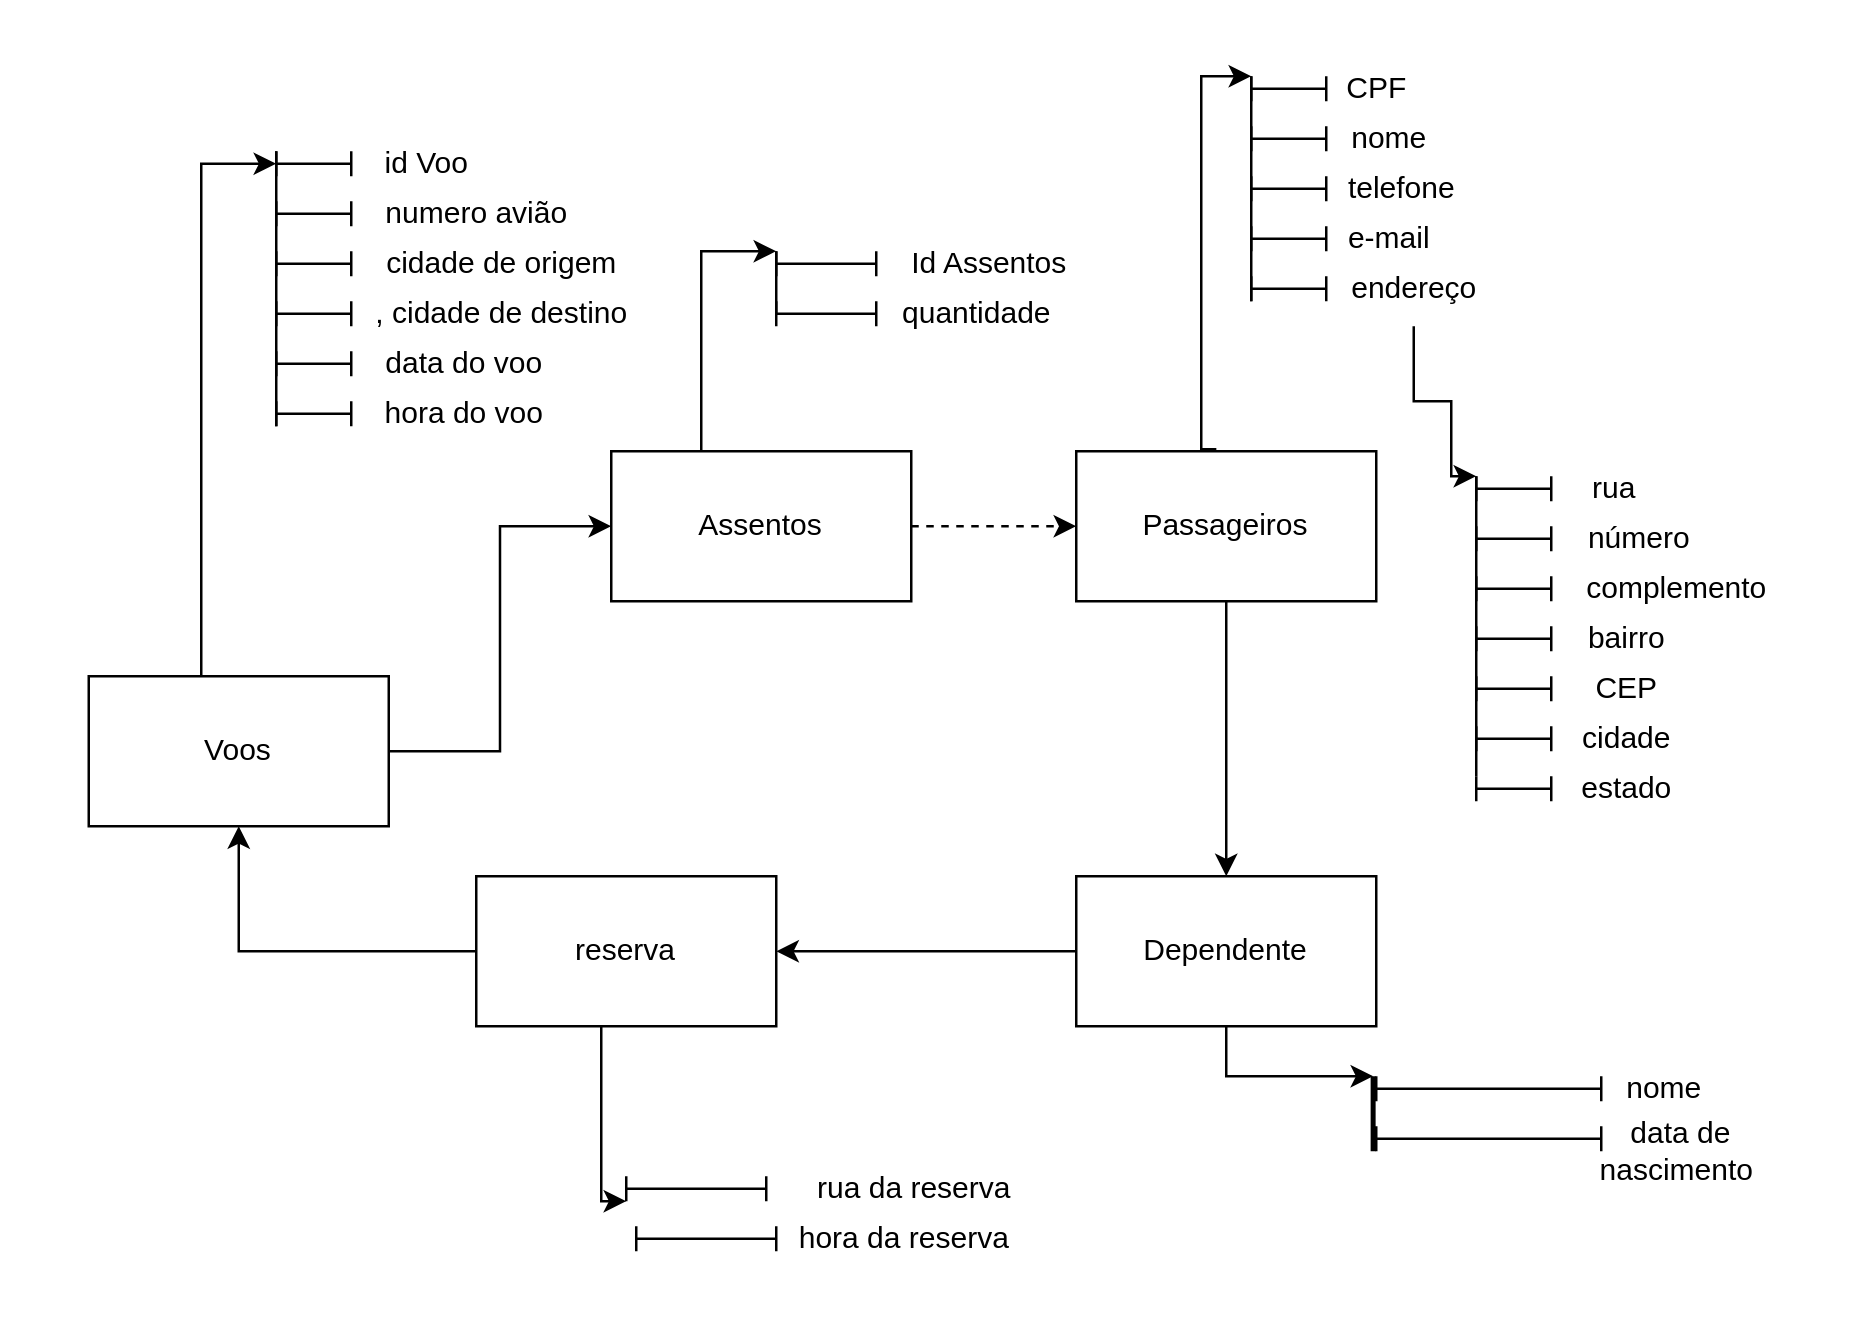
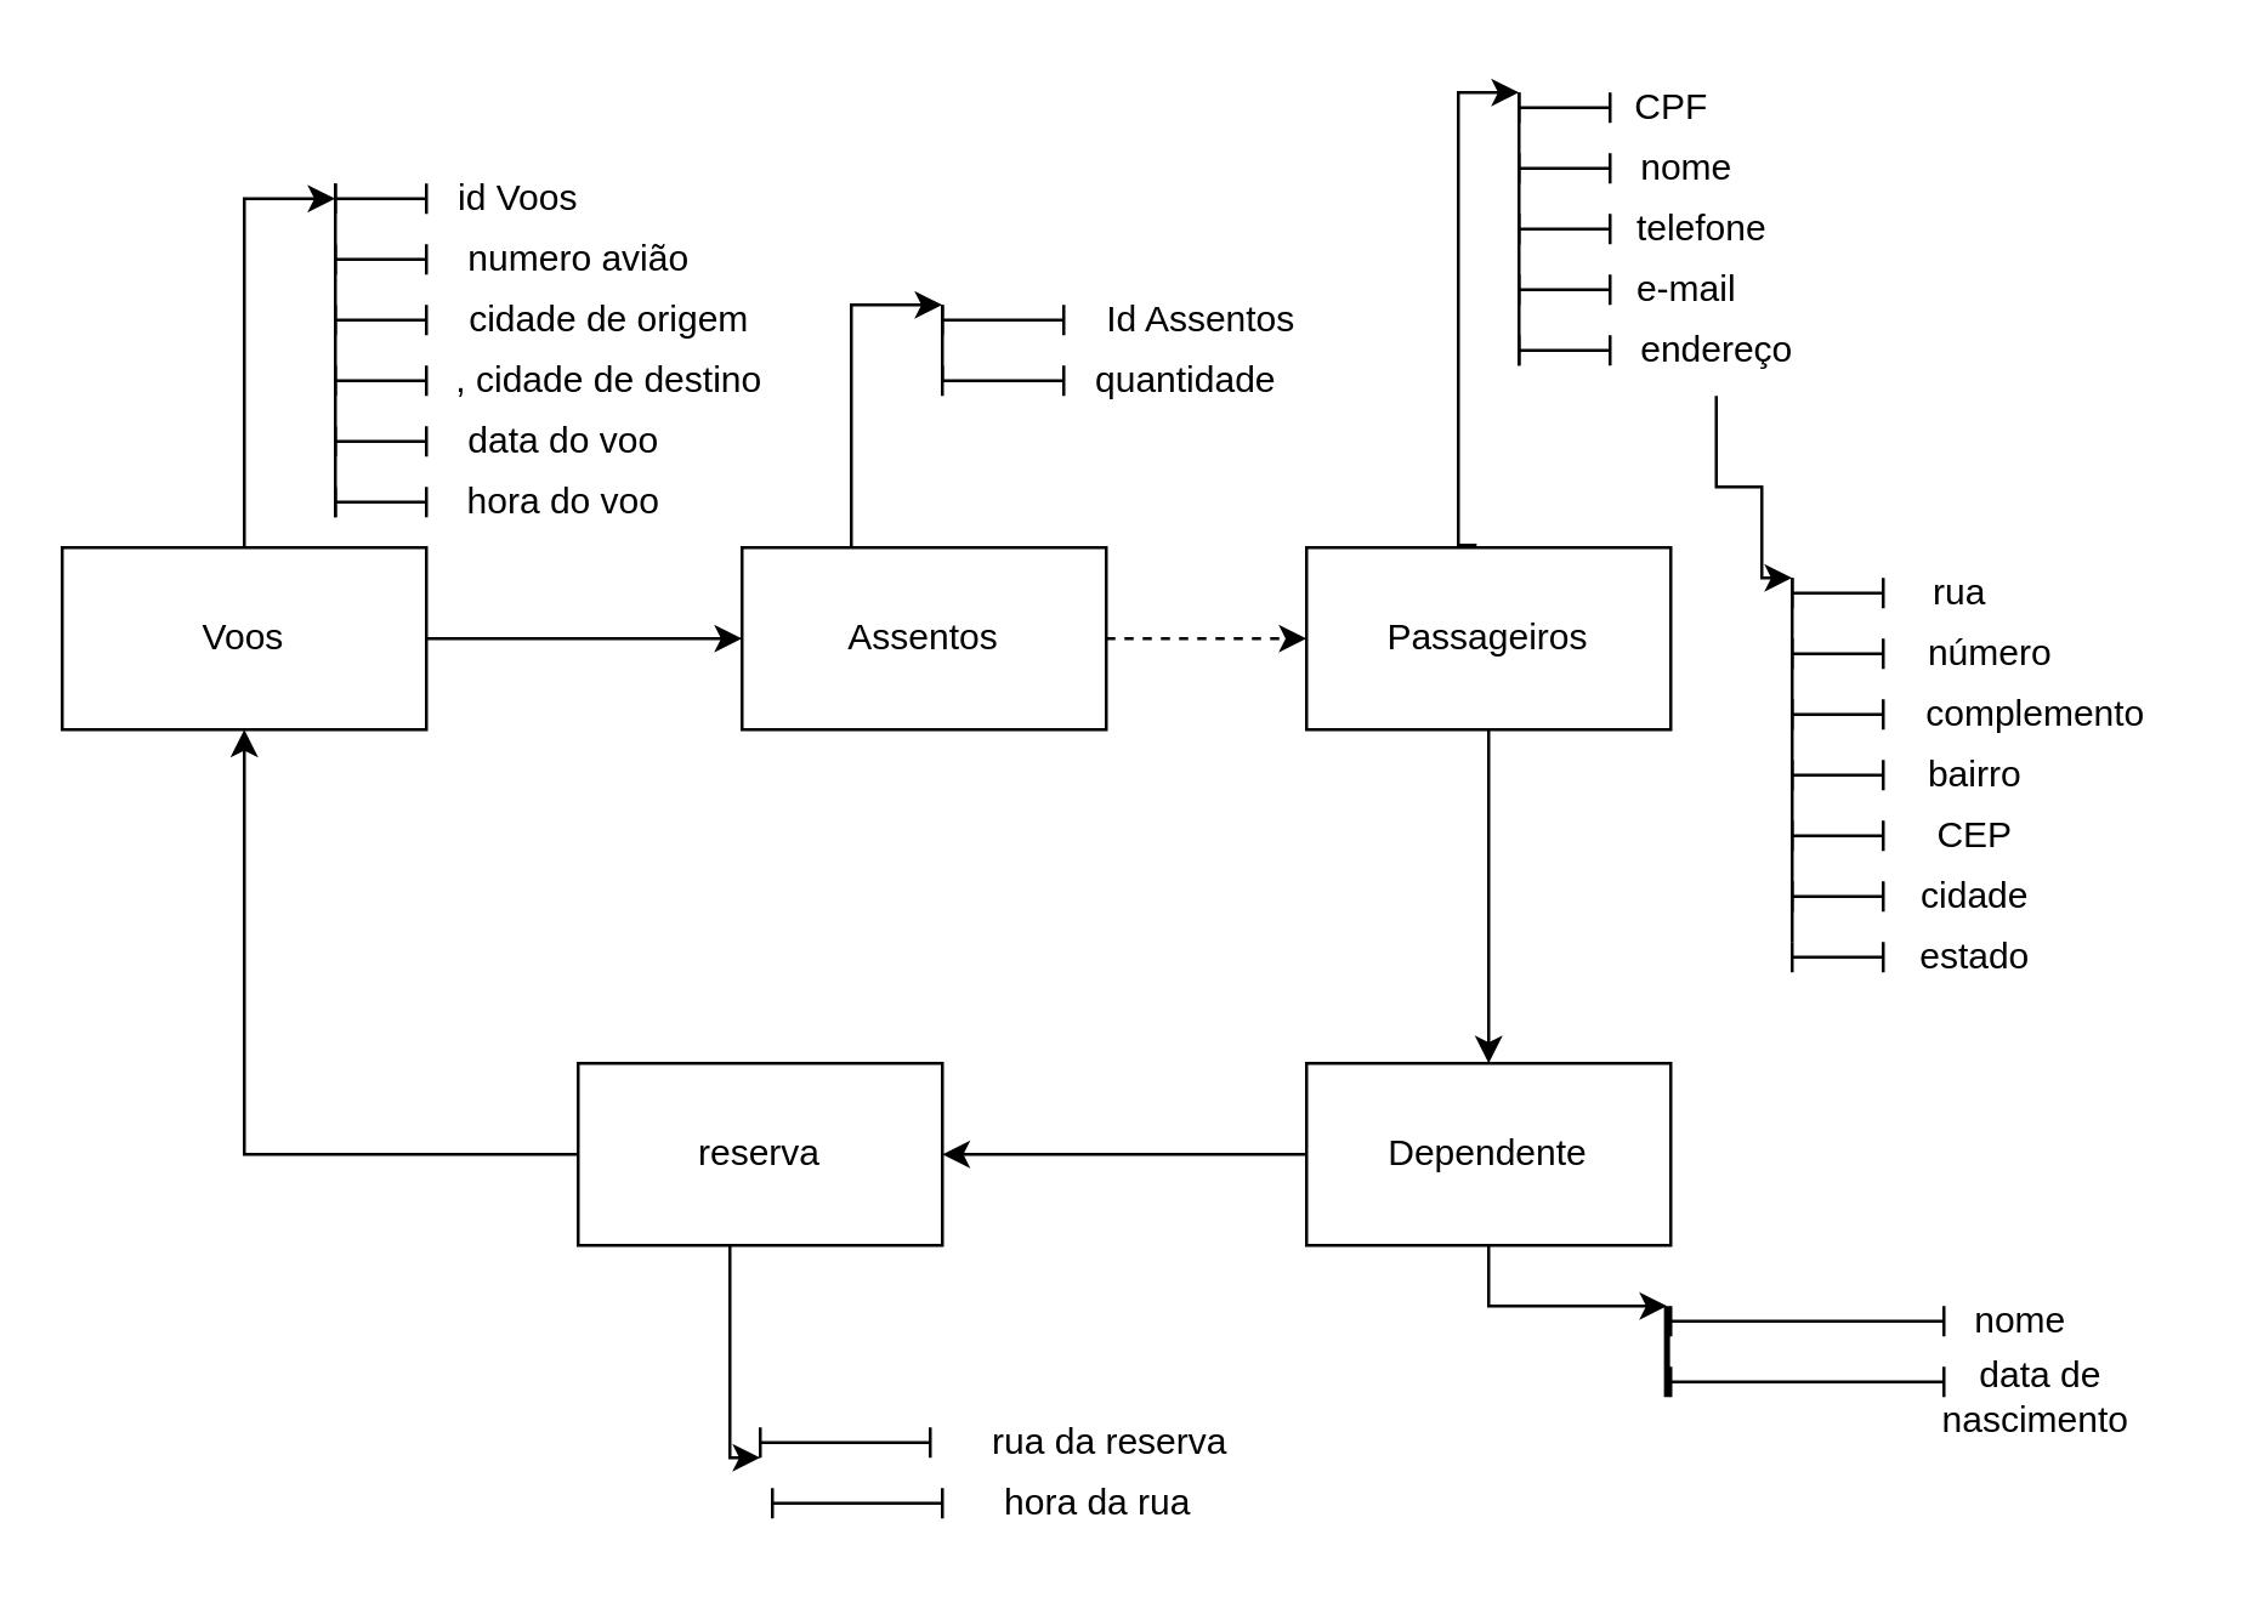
- <mxCell id="13" value="id Voo" style="text;html=1;align=center;verticalAlign=middle;resizable=0;points=[];autosize=1;strokeColor=none;fillColor=none;" vertex="1" parent="1"><mxGeometry x="140" y="50" width="60" height="30" as="geometry" /></mxCell>
+ <mxCell id="13" value="id Voos" style="text;html=1;align=center;verticalAlign=middle;resizable=0;points=[];autosize=1;strokeColor=none;fillColor=none;" vertex="1" parent="1"><mxGeometry x="140" y="50" width="60" height="30" as="geometry" /></mxCell>
- <mxCell id="4" value="Voos" style="rounded=0;whiteSpace=wrap;html=1;" vertex="1" parent="1"><mxGeometry x="35" y="270" width="120" height="60" as="geometry" /></mxCell>
+ <mxCell id="4" value="Voos" style="rounded=0;whiteSpace=wrap;html=1;" vertex="1" parent="1"><mxGeometry x="20" y="180" width="120" height="60" as="geometry" /></mxCell>
- <mxCell id="68" value="hora da reserva" style="text;html=1;align=center;verticalAlign=middle;resizable=0;points=[];autosize=1;strokeColor=none;fillColor=none;" vertex="1" parent="1"><mxGeometry x="306" y="480" width="110" height="30" as="geometry" /></mxCell>
+ <mxCell id="68" value="hora da rua" style="text;html=1;align=center;verticalAlign=middle;resizable=0;points=[];autosize=1;strokeColor=none;fillColor=none;" vertex="1" parent="1"><mxGeometry x="306" y="480" width="110" height="30" as="geometry" /></mxCell>
